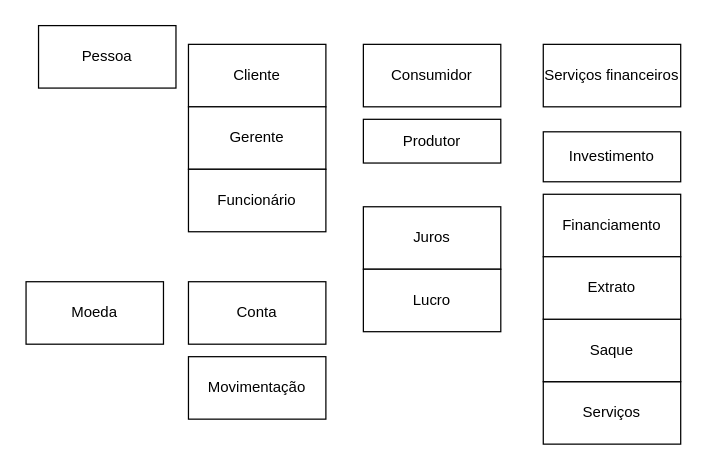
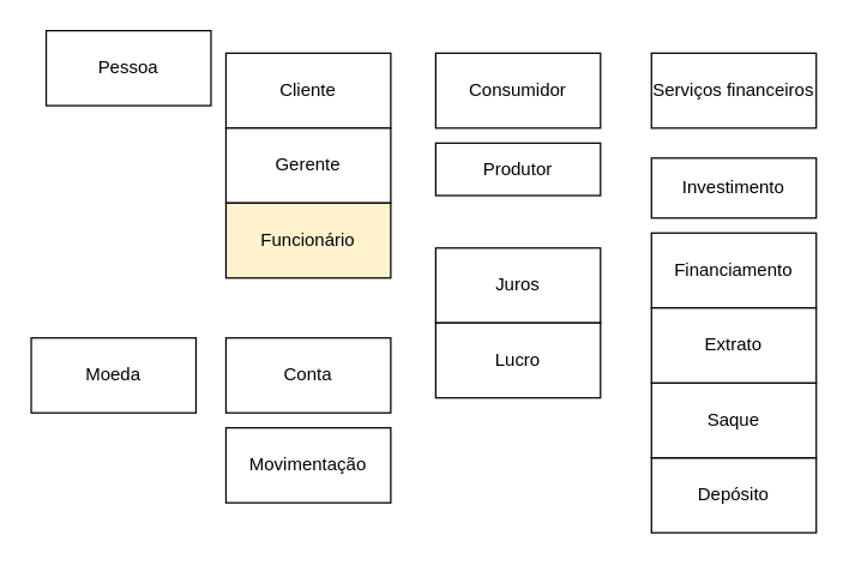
- <mxCell id="8" value="Funcionário" style="html=1;whiteSpace=wrap;" parent="1" vertex="1"><mxGeometry x="150" y="135" width="110" height="50" as="geometry" /></mxCell>
+ <mxCell id="8" value="Funcionário" style="html=1;whiteSpace=wrap;fillColor=#fff2cc;" parent="1" vertex="1"><mxGeometry x="150" y="135" width="110" height="50" as="geometry" /></mxCell>
- <mxCell id="14" value="Serviços" style="html=1;whiteSpace=wrap;" parent="1" vertex="1"><mxGeometry x="434" y="305" width="110" height="50" as="geometry" /></mxCell>
+ <mxCell id="14" value="Depósito" style="html=1;whiteSpace=wrap;" parent="1" vertex="1"><mxGeometry x="434" y="305" width="110" height="50" as="geometry" /></mxCell>
